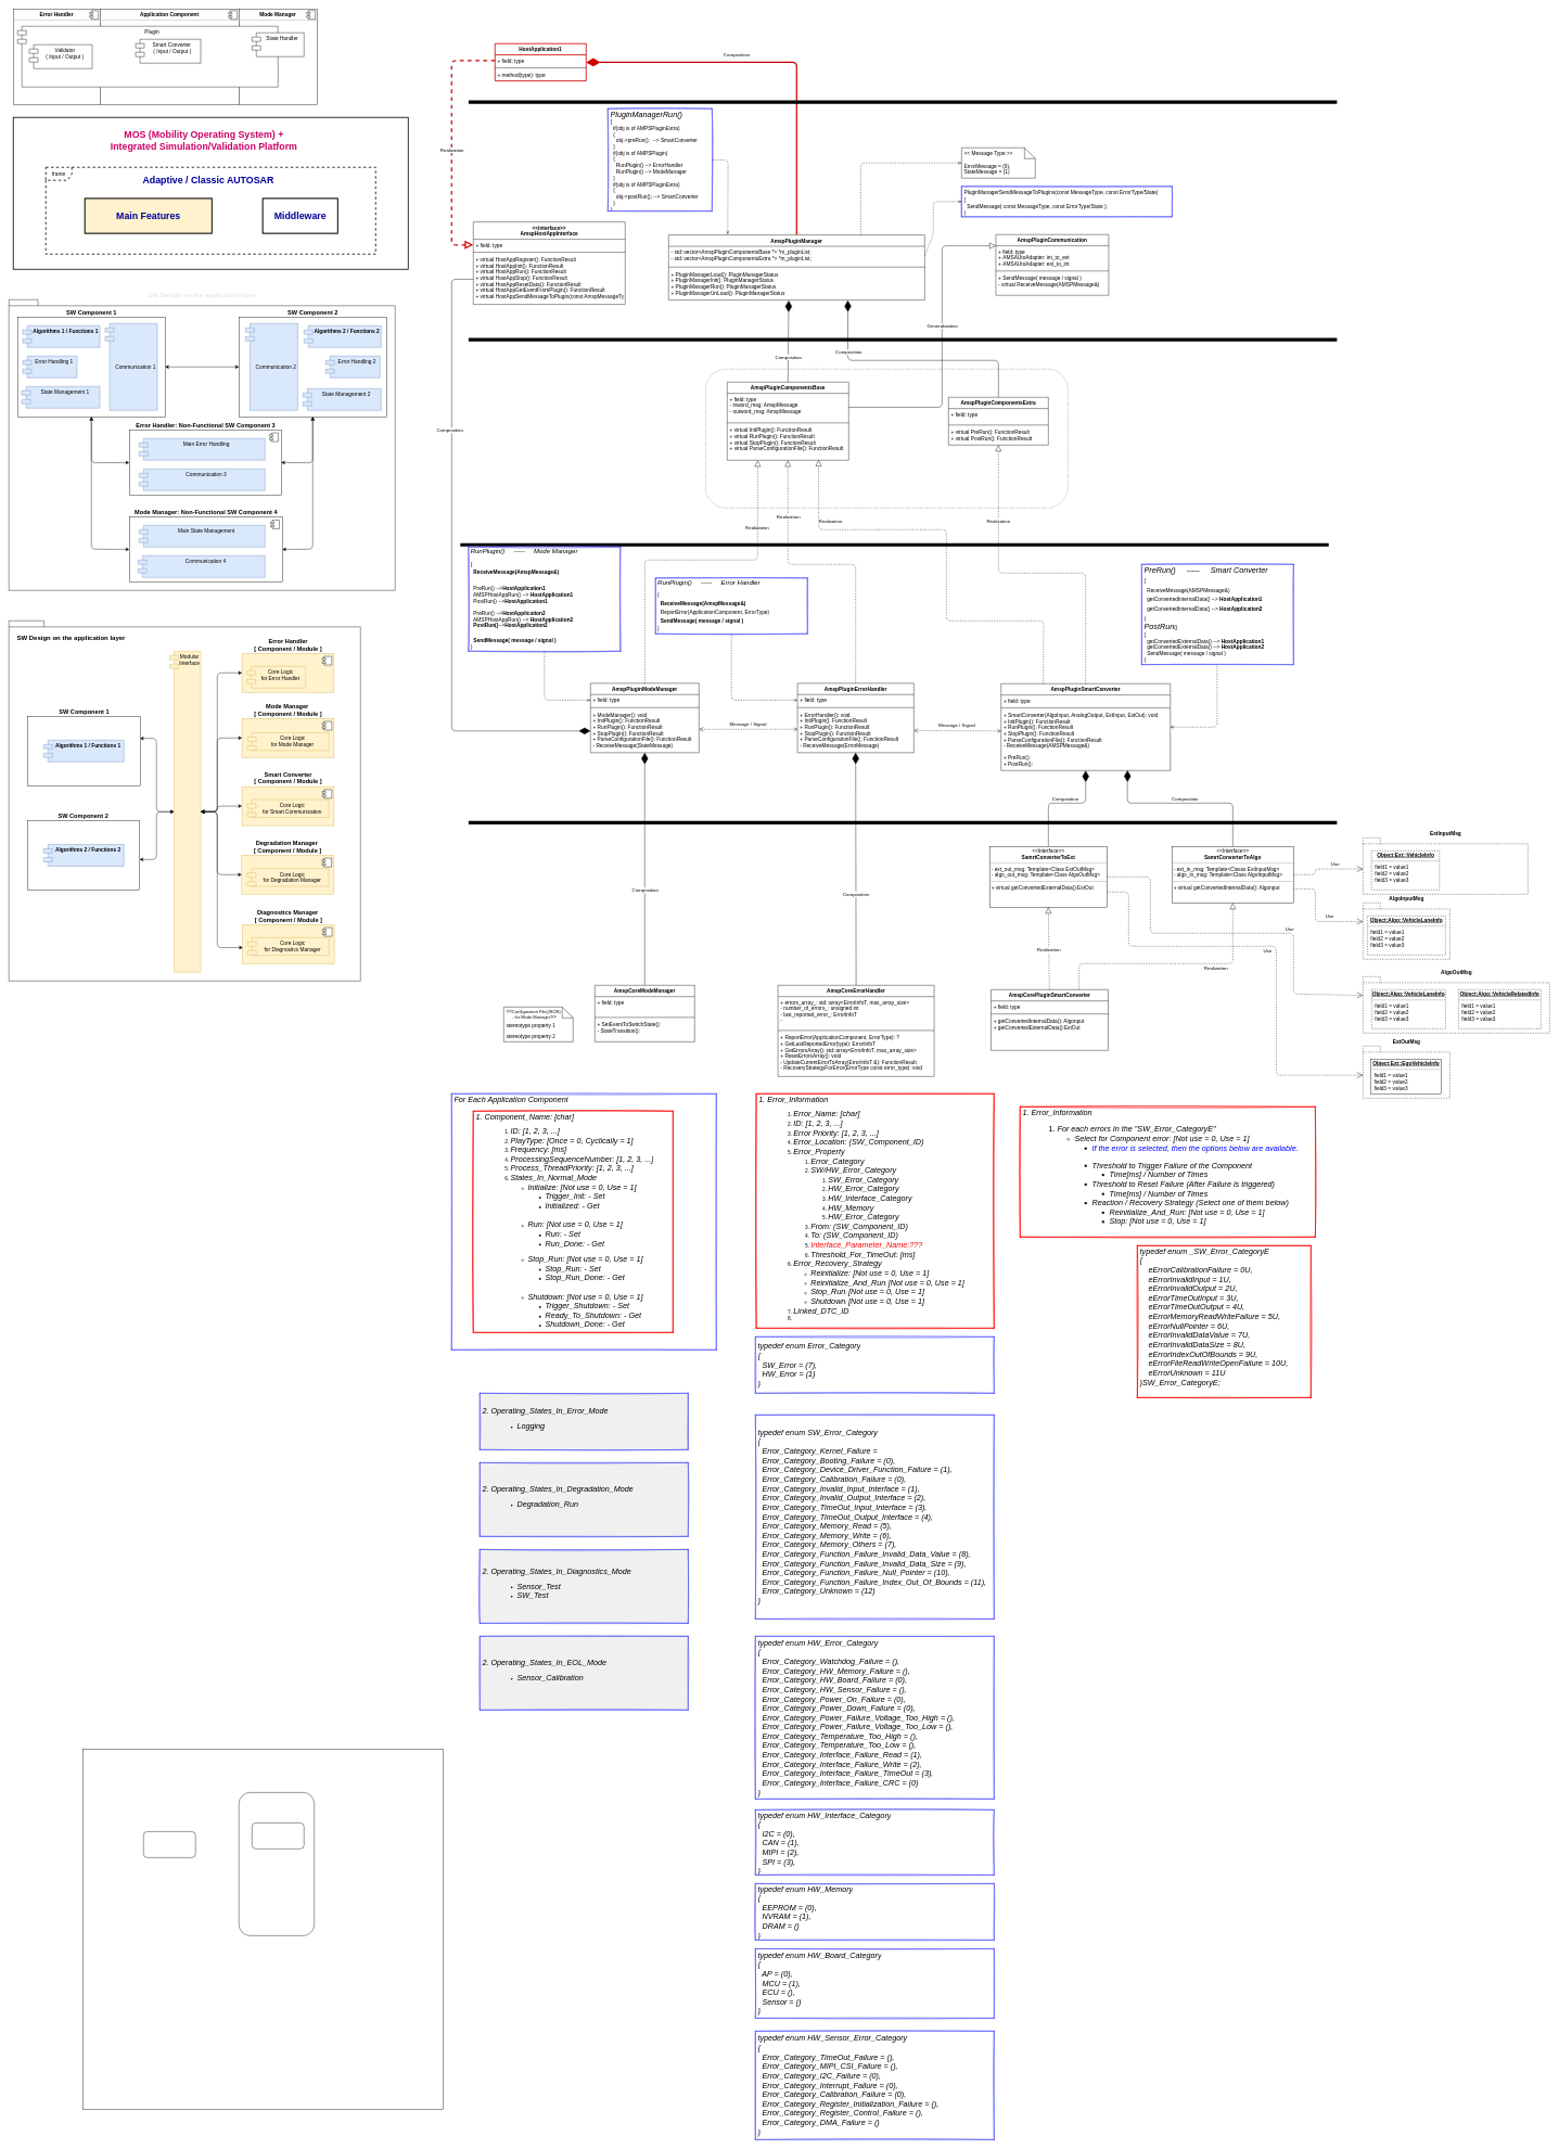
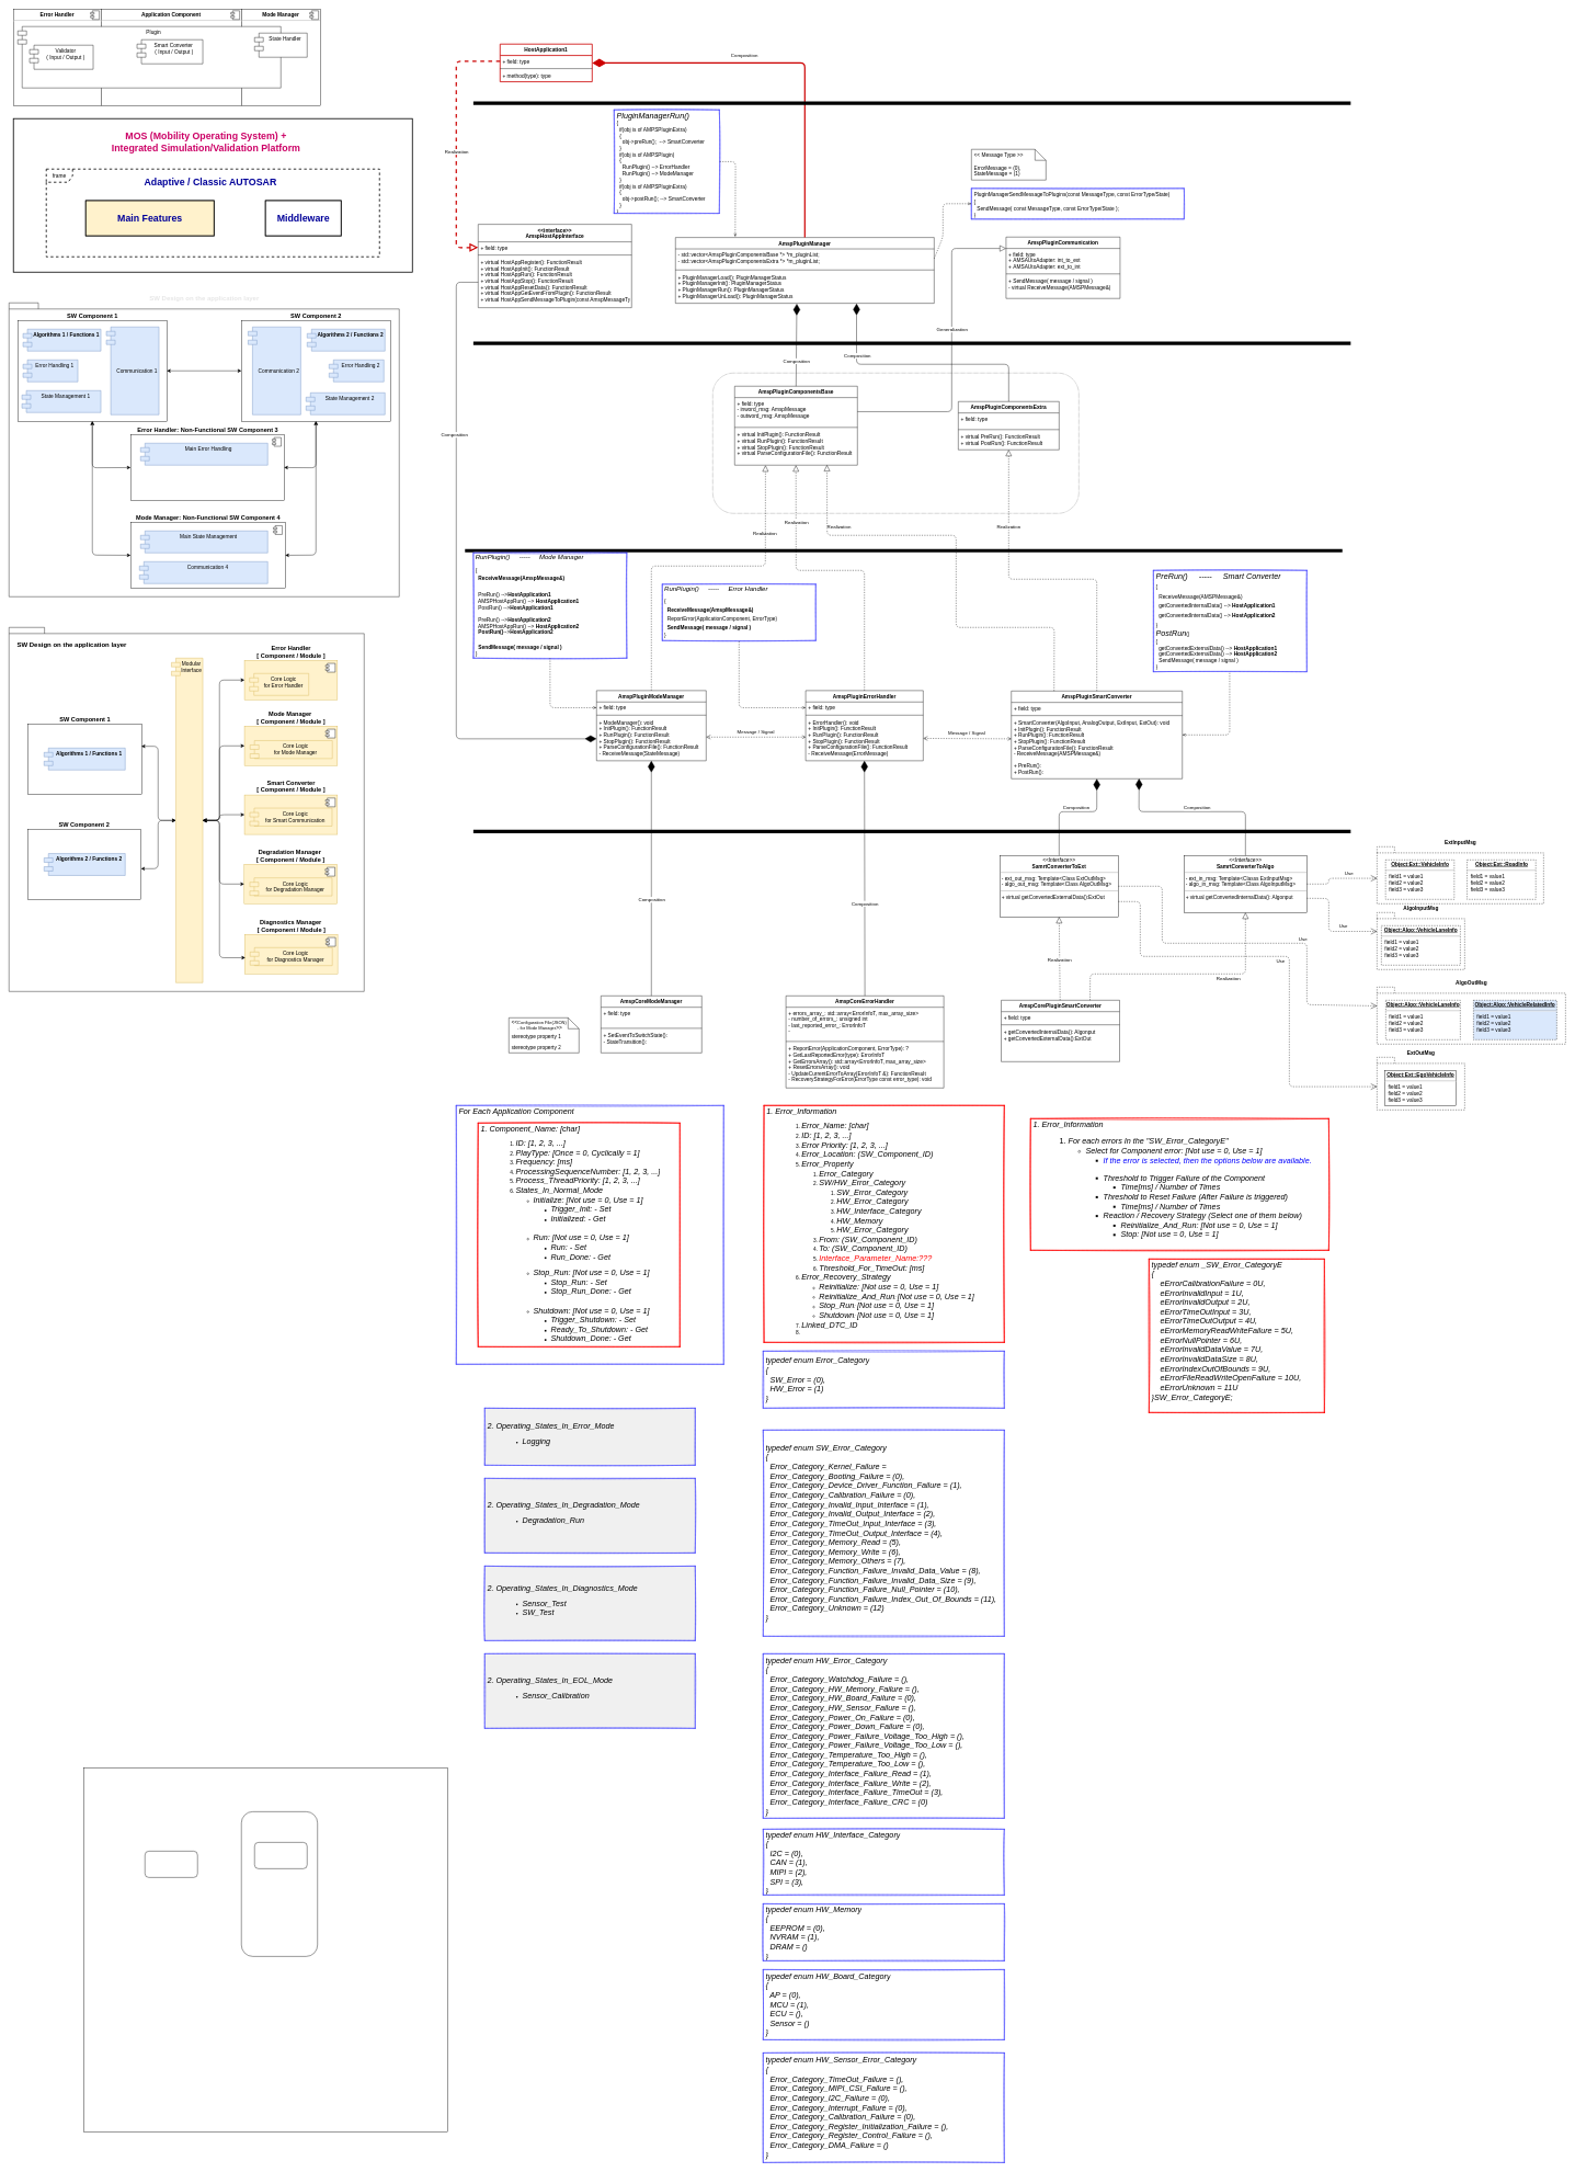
- <mxCell id="131" value="" style="endArrow=openThin;html=1;dashed=1;startArrow=none;startFill=0;endFill=0;exitX=0.75;exitY=0;exitDx=0;exitDy=0;entryX=0;entryY=0.5;entryDx=0;entryDy=0;" parent="1" source="67" target="130" edge="1"><mxGeometry width="50" height="50" relative="1" as="geometry"><mxPoint x="1510" y="591.966" as="sourcePoint" /><mxPoint x="1510.175" y="650.04" as="targetPoint" /><Array as="points"><mxPoint x="1983" y="375" /></Array></mxGeometry></mxCell>
- <mxCell id="31" value="Communication 3" style="shape=module;align=left;spacingLeft=20;align=center;verticalAlign=top;fillColor=#dae8fc;strokeColor=#6c8ebf;" parent="1" vertex="1"><mxGeometry x="320" y="1080" width="290" height="50" as="geometry" /></mxCell>
+ <mxCell id="120" value="&lt;p style=&quot;margin: 0px ; margin-top: 4px ; text-align: center ; text-decoration: underline&quot;&gt;&lt;b&gt;Object:Ext::RoadInfo&lt;/b&gt;&lt;/p&gt;&lt;hr&gt;&lt;p style=&quot;margin: 0px ; margin-left: 8px&quot;&gt;field1 = value1&lt;br&gt;field2 = value2&lt;br&gt;field3 = value3&lt;/p&gt;" style="verticalAlign=top;align=left;overflow=fill;fontSize=12;fontFamily=Helvetica;html=1;dashed=1;strokeColor=#000000;fillColor=#ffffff;" parent="117" vertex="1"><mxGeometry x="205.532" y="30" width="156.596" height="90" as="geometry" /></mxCell>
- <mxCell id="116" value="&lt;p style=&quot;margin: 0px ; margin-top: 4px ; text-align: center ; text-decoration: underline&quot;&gt;&lt;b&gt;Object:Algo::VehicleRelatedInfo&lt;/b&gt;&lt;/p&gt;&lt;hr&gt;&lt;p style=&quot;margin: 0px ; margin-left: 8px&quot;&gt;field1 = value1&lt;br&gt;field2 = value2&lt;br&gt;field3 = value3&lt;/p&gt;" style="verticalAlign=top;align=left;overflow=fill;fontSize=12;fontFamily=Helvetica;html=1;dashed=1;strokeColor=#000000;fillColor=#ffffff;" parent="113" vertex="1"><mxGeometry x="220" y="30" width="190" height="90" as="geometry" /></mxCell>
+ <mxCell id="116" value="&lt;p style=&quot;margin: 0px ; margin-top: 4px ; text-align: center ; text-decoration: underline&quot;&gt;&lt;b&gt;Object:Algo::VehicleRelatedInfo&lt;/b&gt;&lt;/p&gt;&lt;hr&gt;&lt;p style=&quot;margin: 0px ; margin-left: 8px&quot;&gt;field1 = value1&lt;br&gt;field2 = value2&lt;br&gt;field3 = value3&lt;/p&gt;" style="verticalAlign=top;align=left;overflow=fill;fontSize=12;fontFamily=Helvetica;html=1;dashed=1;strokeColor=#000000;fillColor=#dae8fc;" parent="113" vertex="1"><mxGeometry x="220" y="30" width="190" height="90" as="geometry" /></mxCell>
- <mxCell id="209" value="&lt;i&gt;&lt;span style=&quot;font-size: 18px&quot;&gt;typedef&amp;nbsp;&lt;/span&gt;&lt;/i&gt;&lt;span style=&quot;font-size: 18px&quot;&gt;&lt;i&gt;enum Error_Category&lt;br&gt;{&lt;br&gt;&amp;nbsp; SW_Error = (7),&lt;br&gt;&amp;nbsp; HW_Error&lt;/i&gt;&lt;/span&gt;&lt;i style=&quot;font-size: 18px&quot;&gt;&amp;nbsp;= (1)&lt;br&gt;&lt;/i&gt;&lt;span style=&quot;font-size: 18px&quot;&gt;&lt;i&gt;}&lt;br&gt;&lt;/i&gt;&lt;/span&gt;" style="text;html=1;fillColor=none;align=left;verticalAlign=middle;spacingLeft=4;spacingRight=4;overflow=hidden;rotatable=0;points=[[0,0.5],[1,0.5]];portConstraint=eastwest;dashed=1;dashPattern=1 1;sketch=1;strokeColor=#3333FF;" parent="1" vertex="1"><mxGeometry x="1740" y="3080" width="550" height="130" as="geometry" /></mxCell>
+ <mxCell id="209" value="&lt;i&gt;&lt;span style=&quot;font-size: 18px&quot;&gt;typedef&amp;nbsp;&lt;/span&gt;&lt;/i&gt;&lt;span style=&quot;font-size: 18px&quot;&gt;&lt;i&gt;enum Error_Category&lt;br&gt;{&lt;br&gt;&amp;nbsp; SW_Error = (0),&lt;br&gt;&amp;nbsp; HW_Error&lt;/i&gt;&lt;/span&gt;&lt;i style=&quot;font-size: 18px&quot;&gt;&amp;nbsp;= (1)&lt;br&gt;&lt;/i&gt;&lt;span style=&quot;font-size: 18px&quot;&gt;&lt;i&gt;}&lt;br&gt;&lt;/i&gt;&lt;/span&gt;" style="text;html=1;fillColor=none;align=left;verticalAlign=middle;spacingLeft=4;spacingRight=4;overflow=hidden;rotatable=0;points=[[0,0.5],[1,0.5]];portConstraint=eastwest;dashed=1;dashPattern=1 1;sketch=1;strokeColor=#3333FF;" parent="1" vertex="1"><mxGeometry x="1740" y="3080" width="550" height="130" as="geometry" /></mxCell>
